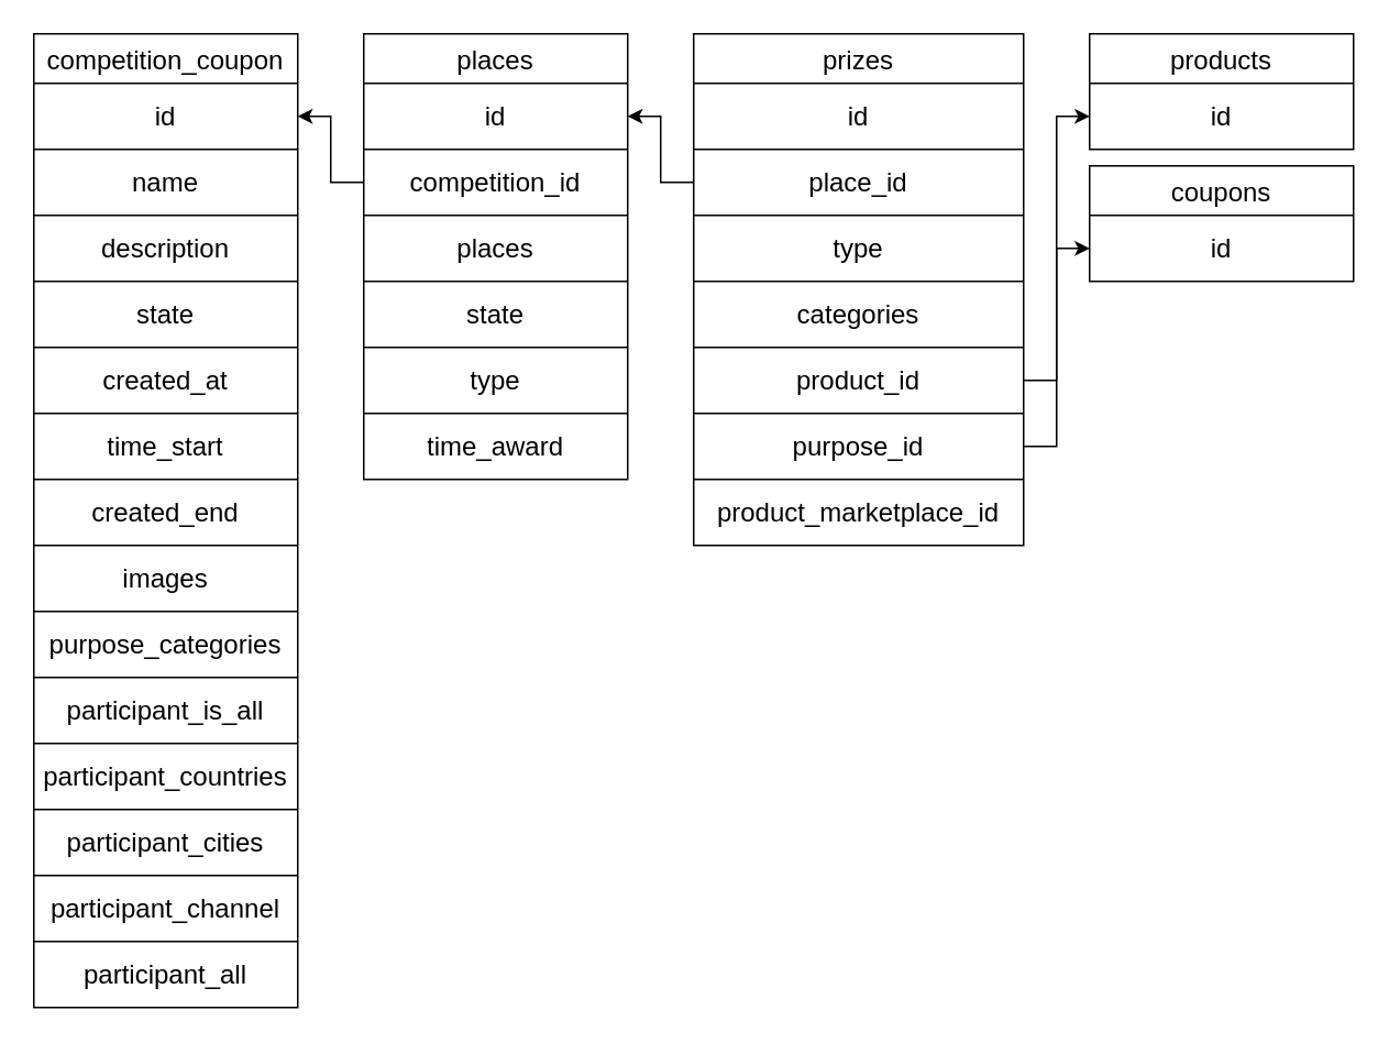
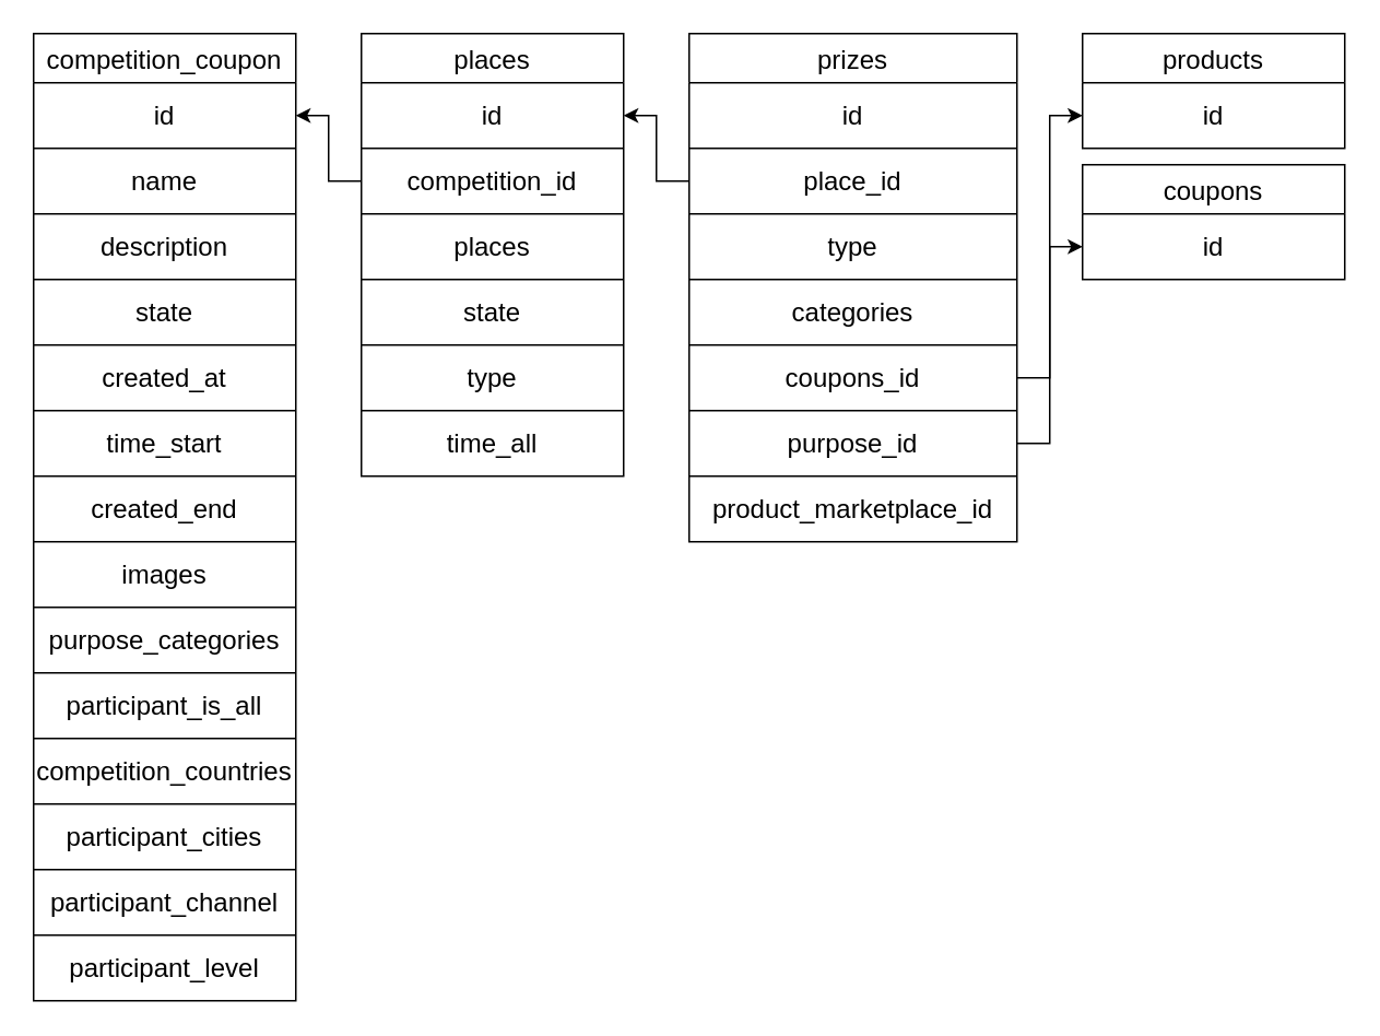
- <mxCell id="54" value="product_id" style="shape=partialRectangle;html=1;whiteSpace=wrap;connectable=0;strokeColor=inherit;overflow=hidden;fillColor=none;top=0;left=0;bottom=0;right=0;pointerEvents=1;fontSize=16;" vertex="1" parent="53"><mxGeometry width="200" height="40" as="geometry"><mxRectangle width="200" height="40" as="alternateBounds" /></mxGeometry></mxCell>
+ <mxCell id="54" value="coupons_id" style="shape=partialRectangle;html=1;whiteSpace=wrap;connectable=0;strokeColor=inherit;overflow=hidden;fillColor=none;top=0;left=0;bottom=0;right=0;pointerEvents=1;fontSize=16;" vertex="1" parent="53"><mxGeometry width="200" height="40" as="geometry"><mxRectangle width="200" height="40" as="alternateBounds" /></mxGeometry></mxCell>
- <mxCell id="43" value="time_award" style="shape=partialRectangle;html=1;whiteSpace=wrap;connectable=0;strokeColor=inherit;overflow=hidden;fillColor=none;top=0;left=0;bottom=0;right=0;pointerEvents=1;fontSize=16;" vertex="1" parent="42"><mxGeometry width="160" height="40" as="geometry"><mxRectangle width="160" height="40" as="alternateBounds" /></mxGeometry></mxCell>
+ <mxCell id="43" value="time_all" style="shape=partialRectangle;html=1;whiteSpace=wrap;connectable=0;strokeColor=inherit;overflow=hidden;fillColor=none;top=0;left=0;bottom=0;right=0;pointerEvents=1;fontSize=16;" vertex="1" parent="42"><mxGeometry width="160" height="40" as="geometry"><mxRectangle width="160" height="40" as="alternateBounds" /></mxGeometry></mxCell>
- <mxCell id="24" value="participant_countries" style="shape=partialRectangle;html=1;whiteSpace=wrap;connectable=0;strokeColor=inherit;overflow=hidden;fillColor=none;top=0;left=0;bottom=0;right=0;pointerEvents=1;fontSize=16;" vertex="1" parent="23"><mxGeometry width="160" height="40" as="geometry"><mxRectangle width="160" height="40" as="alternateBounds" /></mxGeometry></mxCell>
+ <mxCell id="24" value="competition_countries" style="shape=partialRectangle;html=1;whiteSpace=wrap;connectable=0;strokeColor=inherit;overflow=hidden;fillColor=none;top=0;left=0;bottom=0;right=0;pointerEvents=1;fontSize=16;" vertex="1" parent="23"><mxGeometry width="160" height="40" as="geometry"><mxRectangle width="160" height="40" as="alternateBounds" /></mxGeometry></mxCell>
- <mxCell id="30" value="participant_all" style="shape=partialRectangle;html=1;whiteSpace=wrap;connectable=0;strokeColor=inherit;overflow=hidden;fillColor=none;top=0;left=0;bottom=0;right=0;pointerEvents=1;fontSize=16;" vertex="1" parent="29"><mxGeometry width="160" height="40" as="geometry"><mxRectangle width="160" height="40" as="alternateBounds" /></mxGeometry></mxCell>
+ <mxCell id="30" value="participant_level" style="shape=partialRectangle;html=1;whiteSpace=wrap;connectable=0;strokeColor=inherit;overflow=hidden;fillColor=none;top=0;left=0;bottom=0;right=0;pointerEvents=1;fontSize=16;" vertex="1" parent="29"><mxGeometry width="160" height="40" as="geometry"><mxRectangle width="160" height="40" as="alternateBounds" /></mxGeometry></mxCell>
